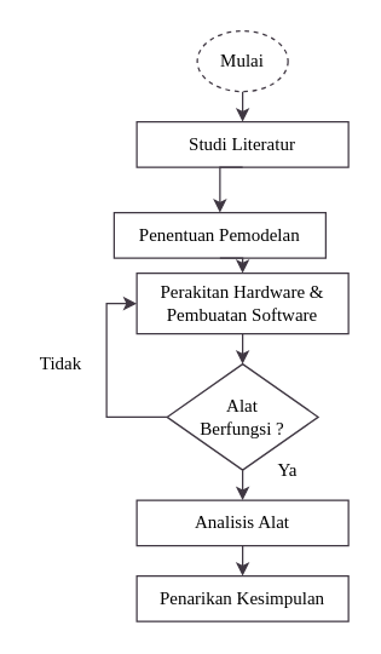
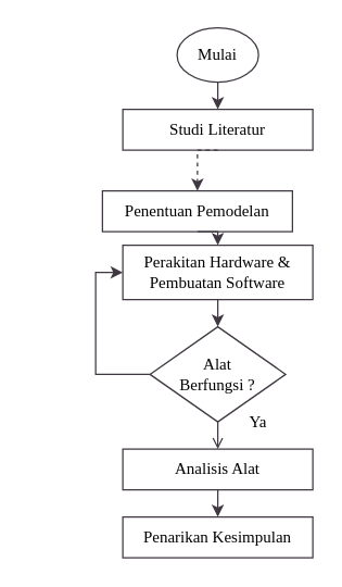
- <mxCell id="3" value="&lt;font face=&quot;Livvic&quot; data-font-src=&quot;https://fonts.googleapis.com/css?family=Livvic&quot; style=&quot;font-size: 12px&quot;&gt;Mulai&lt;/font&gt;" style="ellipse;whiteSpace=wrap;html=1;strokeColor=#3f3742;fillColor=none;dashed=1;" vertex="1" parent="1"><mxGeometry x="130" y="20" width="60" height="40" as="geometry" /></mxCell>
+ <mxCell id="3" value="&lt;font face=&quot;Livvic&quot; data-font-src=&quot;https://fonts.googleapis.com/css?family=Livvic&quot; style=&quot;font-size: 12px&quot;&gt;Mulai&lt;/font&gt;" style="ellipse;whiteSpace=wrap;html=1;strokeColor=#3f3742;fillColor=none;" vertex="1" parent="1"><mxGeometry x="130" y="20" width="60" height="40" as="geometry" /></mxCell>
- <mxCell id="4" style="edgeStyle=orthogonalEdgeStyle;rounded=0;orthogonalLoop=1;jettySize=auto;html=1;exitX=0.5;exitY=1;exitDx=0;exitDy=0;entryX=0.5;entryY=0;entryDx=0;entryDy=0;strokeColor=#3f3742;" edge="1" parent="1" source="5" target="7"><mxGeometry relative="1" as="geometry" /></mxCell>
+ <mxCell id="4" style="edgeStyle=orthogonalEdgeStyle;rounded=0;orthogonalLoop=1;jettySize=auto;html=1;exitX=0.5;exitY=1;exitDx=0;exitDy=0;entryX=0.5;entryY=0;entryDx=0;entryDy=0;strokeColor=#3f3742;dashed=1;" edge="1" parent="1" source="5" target="7"><mxGeometry relative="1" as="geometry" /></mxCell>
- <mxCell id="17" value="&lt;font face=&quot;Livvic&quot; data-font-src=&quot;https://fonts.googleapis.com/css?family=Livvic&quot;&gt;Tidak&lt;/font&gt;" style="text;html=1;strokeColor=none;fillColor=none;align=center;verticalAlign=middle;whiteSpace=wrap;rounded=0;" vertex="1" parent="1"><mxGeometry x="20" y="230" width="40" height="20" as="geometry" /></mxCell>
- <mxCell id="10" style="edgeStyle=orthogonalEdgeStyle;rounded=0;orthogonalLoop=1;jettySize=auto;html=1;exitX=0.5;exitY=1;exitDx=0;exitDy=0;entryX=0.5;entryY=0;entryDx=0;entryDy=0;strokeColor=#3f3742;" edge="1" parent="1" source="12" target="14"><mxGeometry relative="1" as="geometry" /></mxCell>
+ <mxCell id="10" style="edgeStyle=orthogonalEdgeStyle;rounded=0;orthogonalLoop=1;jettySize=auto;html=1;exitX=0.5;exitY=1;exitDx=0;exitDy=0;entryX=0.5;entryY=0;entryDx=0;entryDy=0;strokeColor=#3f3742;endArrow=open;" edge="1" parent="1" source="12" target="14"><mxGeometry relative="1" as="geometry" /></mxCell>
